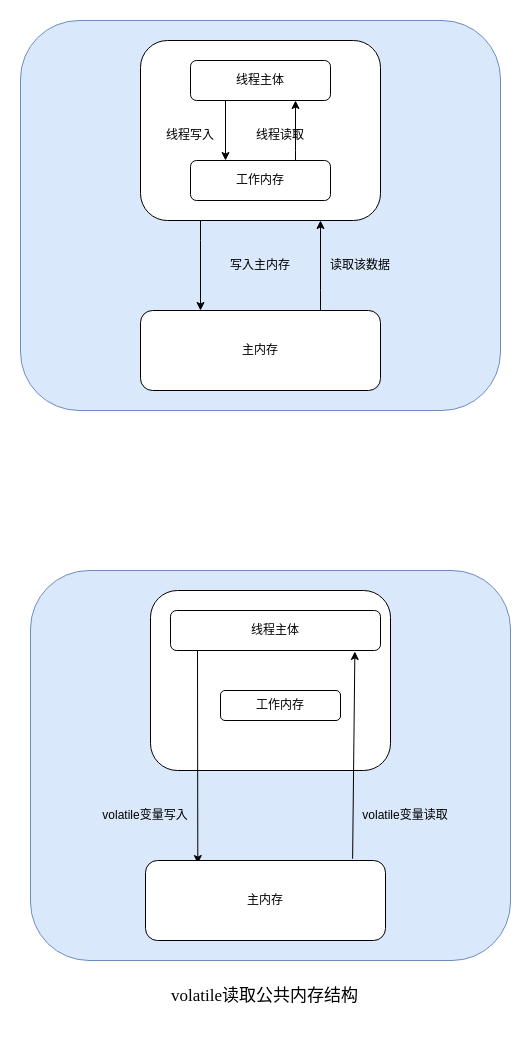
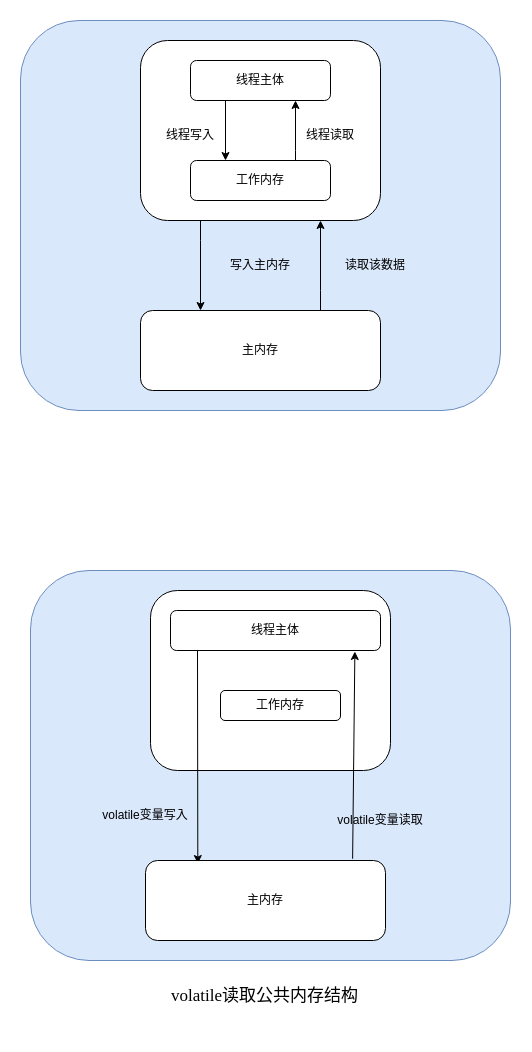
- <mxCell id="9" value="线程读取" style="text;html=1;strokeColor=none;fillColor=none;align=center;verticalAlign=middle;whiteSpace=wrap;rounded=0;" vertex="1" parent="1"><mxGeometry x="250" y="120" width="60" height="30" as="geometry" /></mxCell>
+ <mxCell id="9" value="线程读取" style="text;html=1;strokeColor=none;fillColor=none;align=center;verticalAlign=middle;whiteSpace=wrap;rounded=0;" vertex="1" parent="1"><mxGeometry x="300" y="120" width="60" height="30" as="geometry" /></mxCell>
- <mxCell id="13" value="读取该数据" style="text;html=1;strokeColor=none;fillColor=none;align=center;verticalAlign=middle;whiteSpace=wrap;rounded=0;" vertex="1" parent="1"><mxGeometry x="315" y="250" width="90" height="30" as="geometry" /></mxCell>
+ <mxCell id="13" value="读取该数据" style="text;html=1;strokeColor=none;fillColor=none;align=center;verticalAlign=middle;whiteSpace=wrap;rounded=0;" vertex="1" parent="1"><mxGeometry x="330" y="250" width="90" height="30" as="geometry" /></mxCell>
- <mxCell id="21" value="volatile变量读取" style="text;html=1;strokeColor=none;fillColor=none;align=center;verticalAlign=middle;whiteSpace=wrap;rounded=0;" vertex="1" parent="1"><mxGeometry x="360" y="800" width="90" height="30" as="geometry" /></mxCell>
+ <mxCell id="21" value="volatile变量读取" style="text;html=1;strokeColor=none;fillColor=none;align=center;verticalAlign=middle;whiteSpace=wrap;rounded=0;" vertex="1" parent="1"><mxGeometry x="335" y="805" width="90" height="30" as="geometry" /></mxCell>
